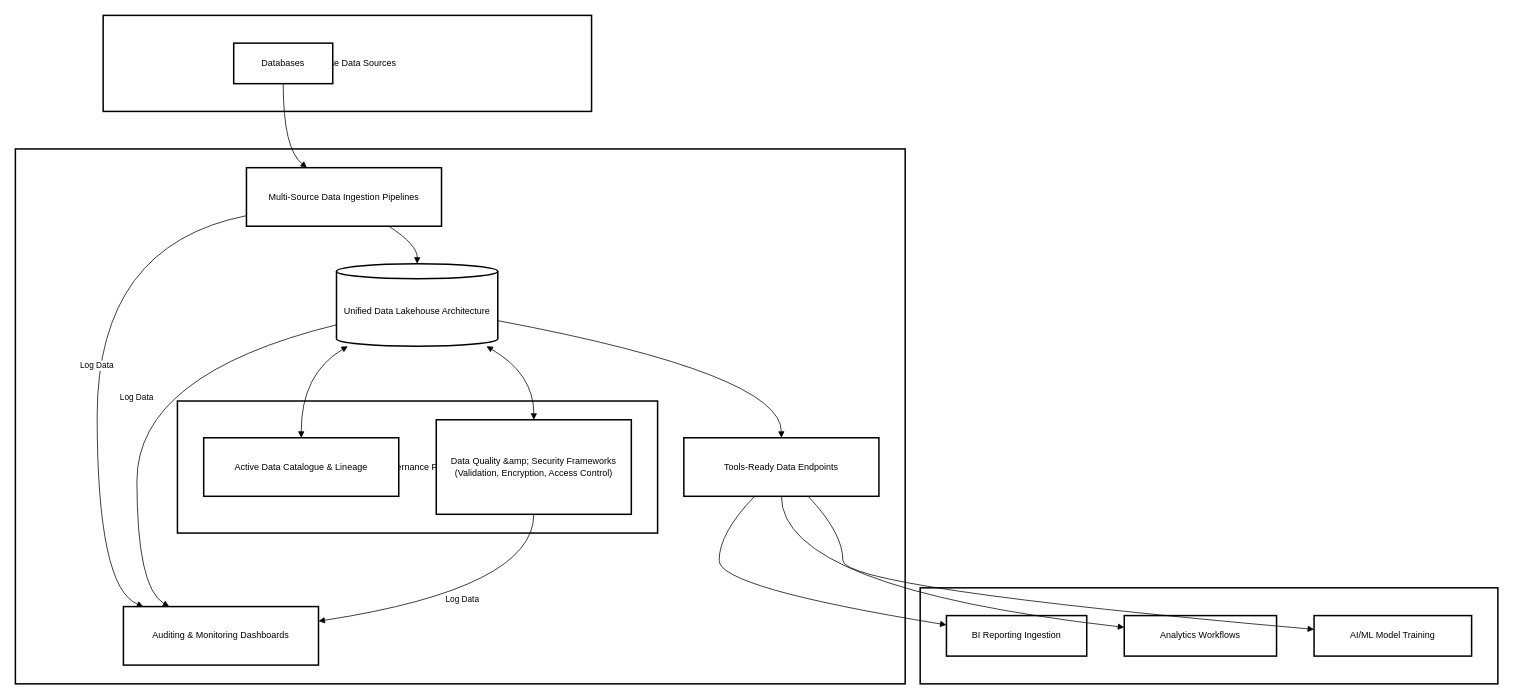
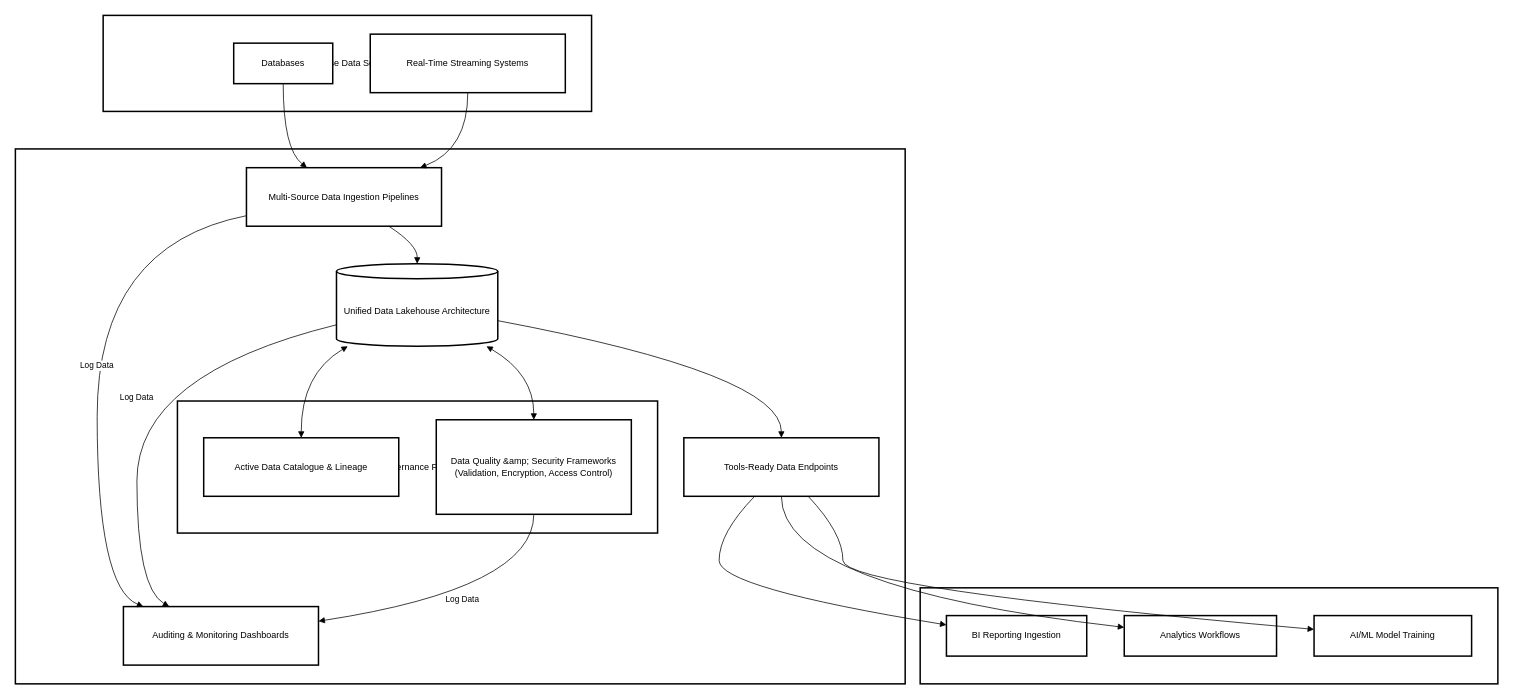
+ <mxCell id="7" value="Real-Time Streaming Systems" style="whiteSpace=wrap;strokeWidth=2;" vertex="1" parent="1"><mxGeometry x="493" y="45" width="260" height="78" as="geometry" /></mxCell>
+ <mxCell id="18" value="" style="curved=1;startArrow=none;endArrow=block;exitX=0.5;exitY=1;entryX=0.89;entryY=0;rounded=0;" edge="1" parent="1" source="7" target="8"><mxGeometry relative="1" as="geometry"><Array as="points"><mxPoint x="623" y="198" /></Array></mxGeometry></mxCell>
